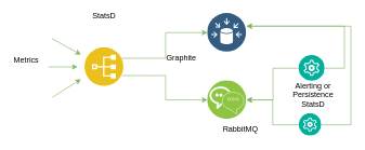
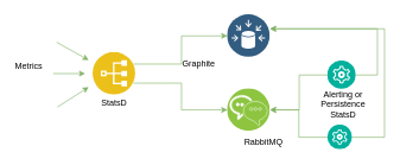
- <mxCell id="13" value="StatsD" style="text;html=1;strokeColor=none;fillColor=none;align=center;verticalAlign=middle;whiteSpace=wrap;rounded=0;strokeWidth=1;fontStyle=0" parent="1" vertex="1"><mxGeometry x="140" y="14" width="40" height="20" as="geometry" /></mxCell>
+ <mxCell id="13" value="StatsD" style="text;html=1;strokeColor=none;fillColor=none;align=center;verticalAlign=middle;whiteSpace=wrap;rounded=0;strokeWidth=1;fontStyle=0" parent="1" vertex="1"><mxGeometry x="140" y="134" width="40" height="20" as="geometry" /></mxCell>
